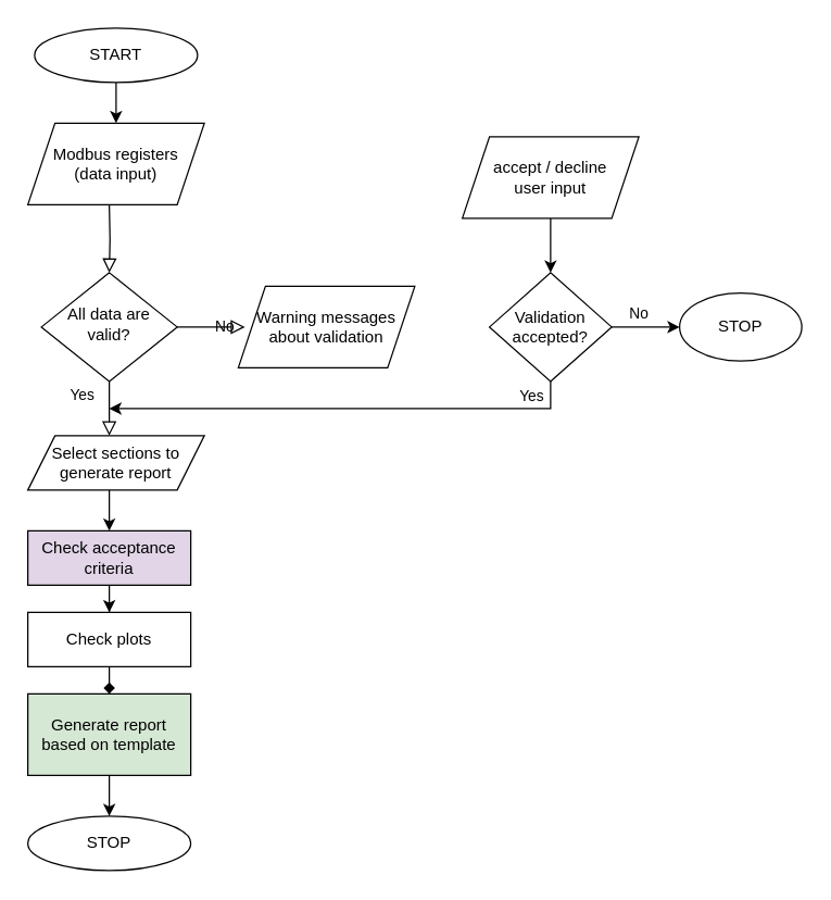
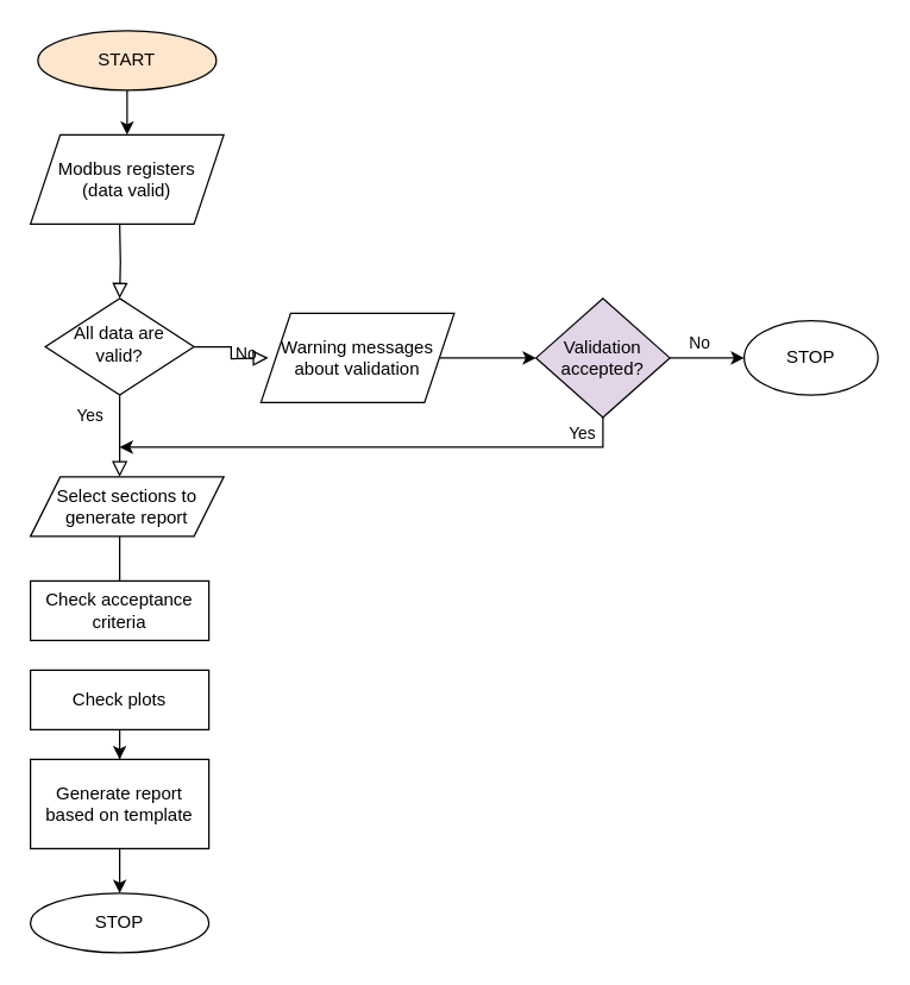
- <mxCell id="10" value="START" style="ellipse;whiteSpace=wrap;html=1;" vertex="1" parent="1"><mxGeometry x="25" y="20" width="120" height="40" as="geometry" /></mxCell>
+ <mxCell id="10" value="START" style="ellipse;whiteSpace=wrap;html=1;fillColor=#ffe6cc;" vertex="1" parent="1"><mxGeometry x="25" y="20" width="120" height="40" as="geometry" /></mxCell>
- <mxCell id="8" value="&lt;span&gt;Modbus registers&lt;br&gt;(data input)&lt;br&gt;&lt;/span&gt;" style="shape=parallelogram;perimeter=parallelogramPerimeter;whiteSpace=wrap;html=1;fixedSize=1;" vertex="1" parent="1"><mxGeometry x="20" y="90" width="130" height="60" as="geometry" /></mxCell>
+ <mxCell id="8" value="&lt;span&gt;Modbus registers&lt;br&gt;(data valid)&lt;br&gt;&lt;/span&gt;" style="shape=parallelogram;perimeter=parallelogramPerimeter;whiteSpace=wrap;html=1;fixedSize=1;" vertex="1" parent="1"><mxGeometry x="20" y="90" width="130" height="60" as="geometry" /></mxCell>
- <mxCell id="17" value="&lt;span&gt;accept / decline &lt;br&gt;user input&lt;br&gt;&lt;/span&gt;" style="shape=parallelogram;perimeter=parallelogramPerimeter;whiteSpace=wrap;html=1;fixedSize=1;" vertex="1" parent="1"><mxGeometry x="340" y="100" width="130" height="60" as="geometry" /></mxCell>
- <mxCell id="16" style="edgeStyle=orthogonalEdgeStyle;rounded=0;orthogonalLoop=1;jettySize=auto;html=1;entryX=0.5;entryY=0;entryDx=0;entryDy=0;" edge="1" parent="1" source="17" target="14"><mxGeometry relative="1" as="geometry" /></mxCell>
- <mxCell id="5" value="All data are valid?" style="rhombus;whiteSpace=wrap;html=1;shadow=0;fontFamily=Helvetica;fontSize=12;align=center;strokeWidth=1;spacing=6;spacingTop=-4;" parent="1" vertex="1"><mxGeometry x="30" y="200" width="100" height="80" as="geometry" /></mxCell>
+ <mxCell id="5" value="All data are valid?" style="rhombus;whiteSpace=wrap;html=1;shadow=0;fontFamily=Helvetica;fontSize=12;align=center;strokeWidth=1;spacing=6;spacingTop=-4;" parent="1" vertex="1"><mxGeometry x="30" y="200" width="100" height="65" as="geometry" /></mxCell>
+ <mxCell id="6" value="" style="edgeStyle=orthogonalEdgeStyle;rounded=0;orthogonalLoop=1;jettySize=auto;html=1;" edge="1" parent="1" source="7" target="14"><mxGeometry relative="1" as="geometry" /></mxCell>
- <mxCell id="14" value="Validation accepted?" style="rhombus;whiteSpace=wrap;html=1;" vertex="1" parent="1"><mxGeometry x="360" y="200" width="90" height="80" as="geometry" /></mxCell>
+ <mxCell id="14" value="Validation accepted?" style="rhombus;whiteSpace=wrap;html=1;fillColor=#e1d5e7;" vertex="1" parent="1"><mxGeometry x="360" y="200" width="90" height="80" as="geometry" /></mxCell>
- <mxCell id="22" style="edgeStyle=orthogonalEdgeStyle;rounded=0;orthogonalLoop=1;jettySize=auto;html=1;entryX=0.5;entryY=0;entryDx=0;entryDy=0;" edge="1" parent="1" source="23" target="19"><mxGeometry relative="1" as="geometry"><Array as="points"><mxPoint x="80" y="370" /><mxPoint x="80" y="370" /></Array></mxGeometry></mxCell>
+ <mxCell id="22" style="edgeStyle=orthogonalEdgeStyle;rounded=0;orthogonalLoop=1;jettySize=auto;html=1;entryX=0.5;entryY=0;entryDx=0;entryDy=0;endArrow=none;" edge="1" parent="1" source="23" target="19"><mxGeometry relative="1" as="geometry"><Array as="points"><mxPoint x="80" y="370" /><mxPoint x="80" y="370" /></Array></mxGeometry></mxCell>
- <mxCell id="19" value="Check acceptance criteria" style="rounded=0;whiteSpace=wrap;html=1;fillColor=#e1d5e7;" vertex="1" parent="1"><mxGeometry x="20" y="390" width="120" height="40" as="geometry" /></mxCell>
+ <mxCell id="19" value="Check acceptance criteria" style="rounded=0;whiteSpace=wrap;html=1;" vertex="1" parent="1"><mxGeometry x="20" y="390" width="120" height="40" as="geometry" /></mxCell>
- <mxCell id="18" value="" style="edgeStyle=orthogonalEdgeStyle;rounded=0;orthogonalLoop=1;jettySize=auto;html=1;" edge="1" parent="1" source="19" target="21"><mxGeometry relative="1" as="geometry" /></mxCell>
- <mxCell id="20" value="" style="edgeStyle=orthogonalEdgeStyle;rounded=0;orthogonalLoop=1;jettySize=auto;html=1;endArrow=diamond;" edge="1" parent="1" source="21" target="25"><mxGeometry relative="1" as="geometry" /></mxCell>
+ <mxCell id="20" value="" style="edgeStyle=orthogonalEdgeStyle;rounded=0;orthogonalLoop=1;jettySize=auto;html=1;" edge="1" parent="1" source="21" target="25"><mxGeometry relative="1" as="geometry" /></mxCell>
- <mxCell id="25" value="Generate report based on template" style="whiteSpace=wrap;html=1;rounded=0;fillColor=#d5e8d4;" vertex="1" parent="1"><mxGeometry x="20" y="510" width="120" height="60" as="geometry" /></mxCell>
+ <mxCell id="25" value="Generate report based on template" style="whiteSpace=wrap;html=1;rounded=0;" vertex="1" parent="1"><mxGeometry x="20" y="510" width="120" height="60" as="geometry" /></mxCell>
